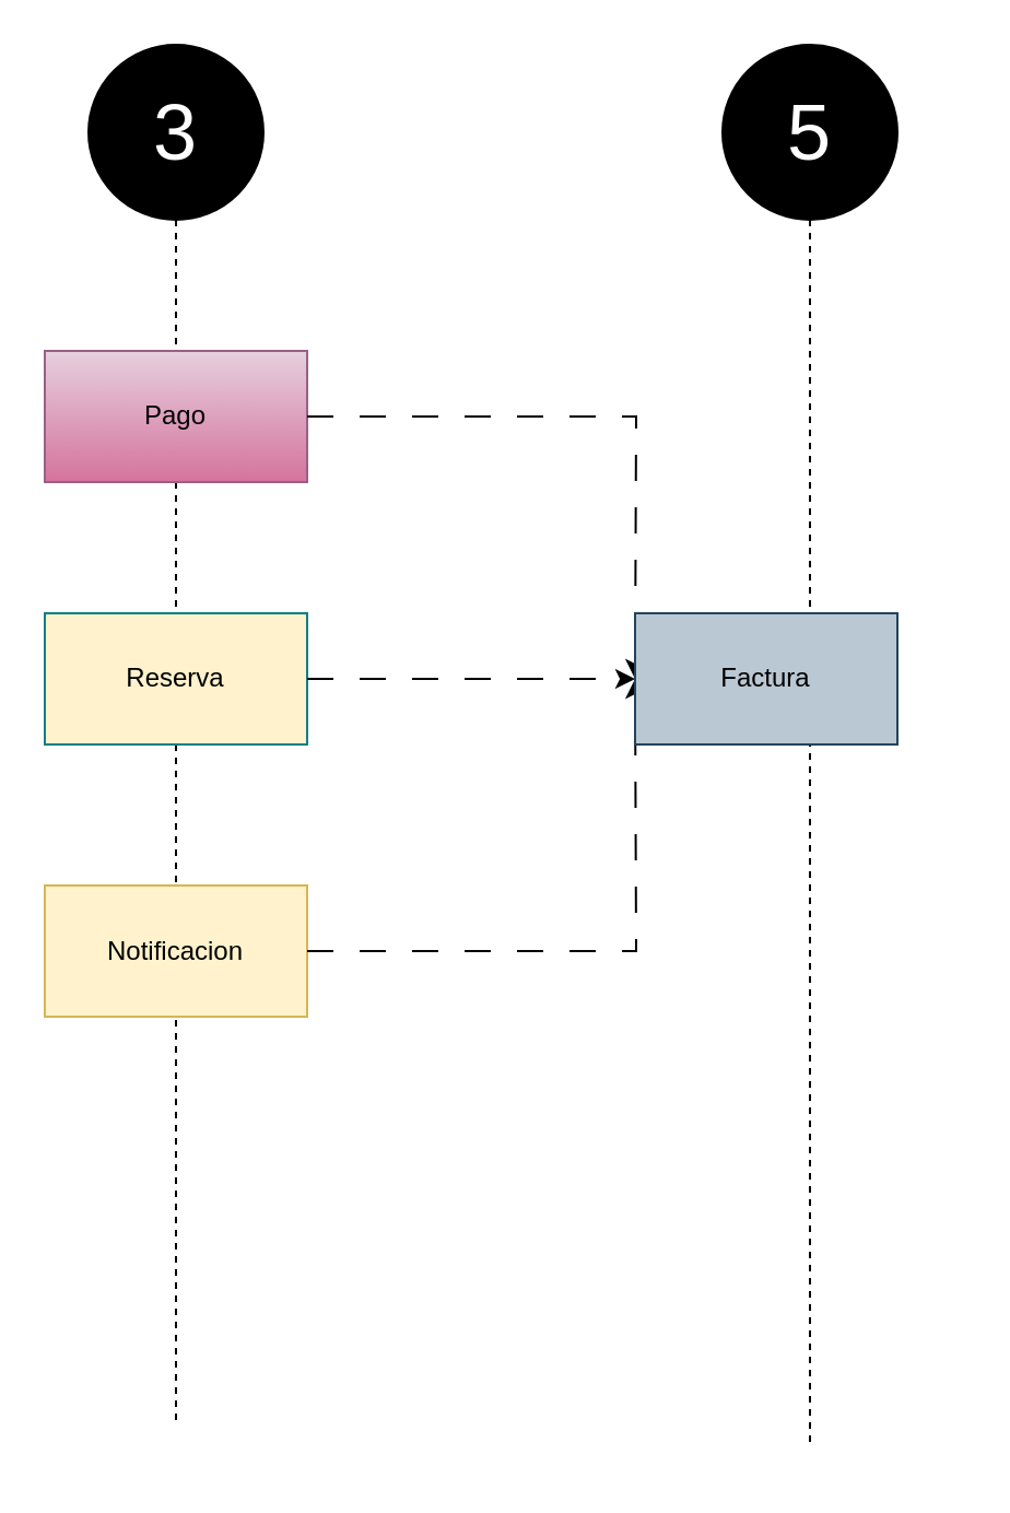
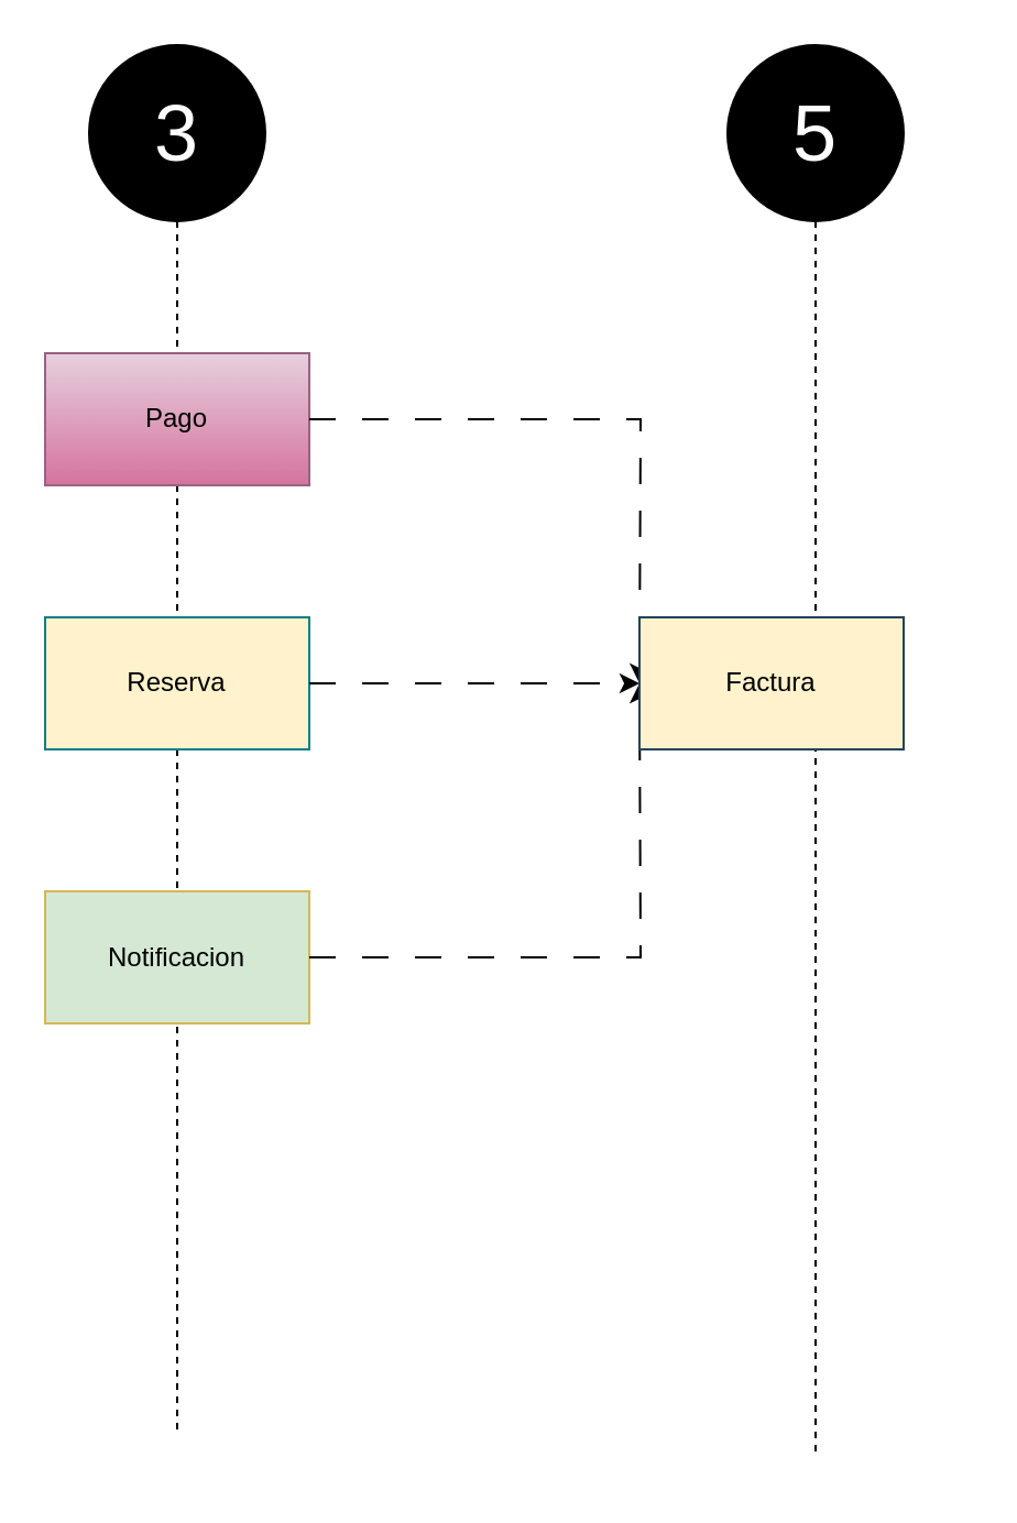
- <mxCell id="15" value="Factura" style="rounded=0;whiteSpace=wrap;html=1;fillColor=#bac8d3;strokeColor=#23445d;" parent="1" vertex="1"><mxGeometry x="290" y="280" width="120" height="60" as="geometry" /></mxCell>
+ <mxCell id="15" value="Factura" style="rounded=0;whiteSpace=wrap;html=1;fillColor=#fff2cc;strokeColor=#23445d;" parent="1" vertex="1"><mxGeometry x="290" y="280" width="120" height="60" as="geometry" /></mxCell>
- <mxCell id="7" value="Notificacion" style="rounded=0;whiteSpace=wrap;html=1;fillColor=#fff2cc;strokeColor=#d6b656;" vertex="1" parent="2"><mxGeometry x="-20" y="384.5" width="120" height="60" as="geometry" /></mxCell>
+ <mxCell id="7" value="Notificacion" style="rounded=0;whiteSpace=wrap;html=1;fillColor=#d5e8d4;strokeColor=#d6b656;" vertex="1" parent="2"><mxGeometry x="-20" y="384.5" width="120" height="60" as="geometry" /></mxCell>
